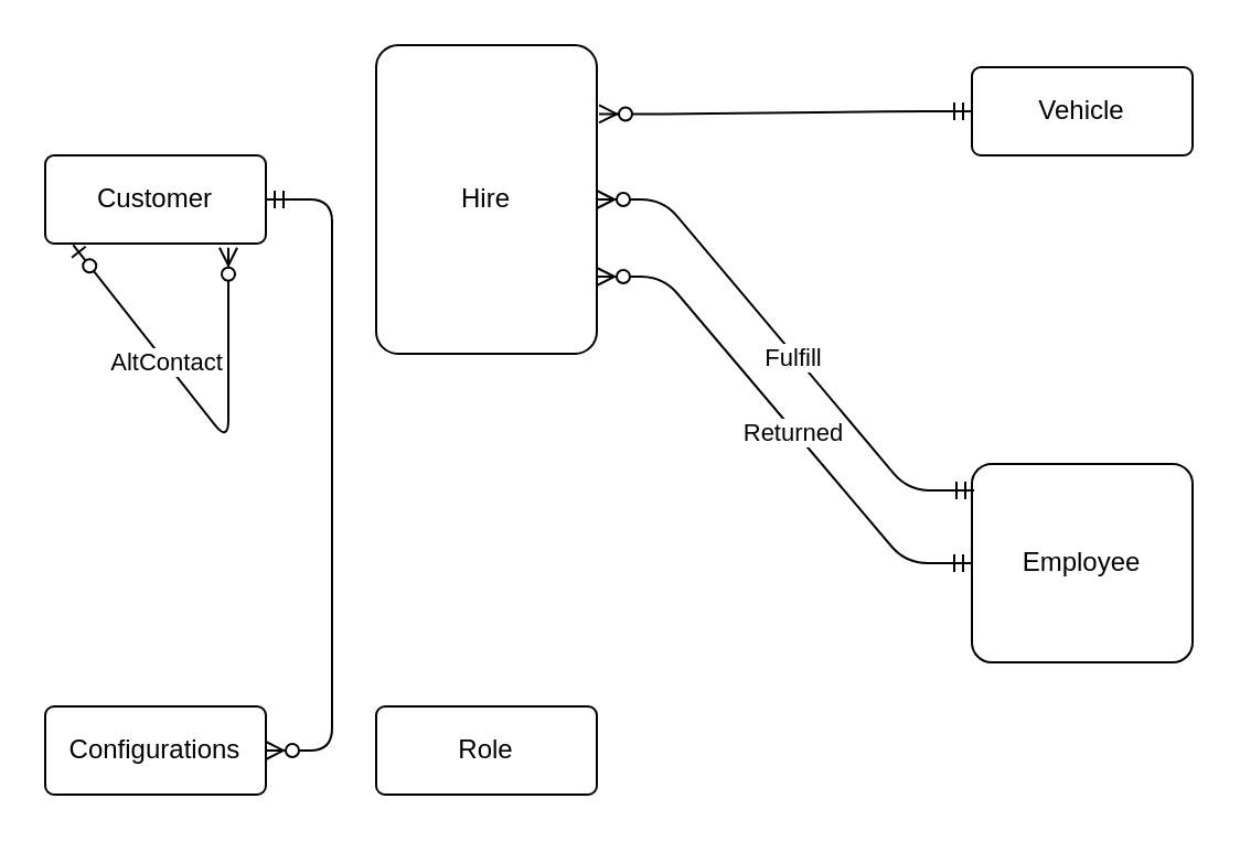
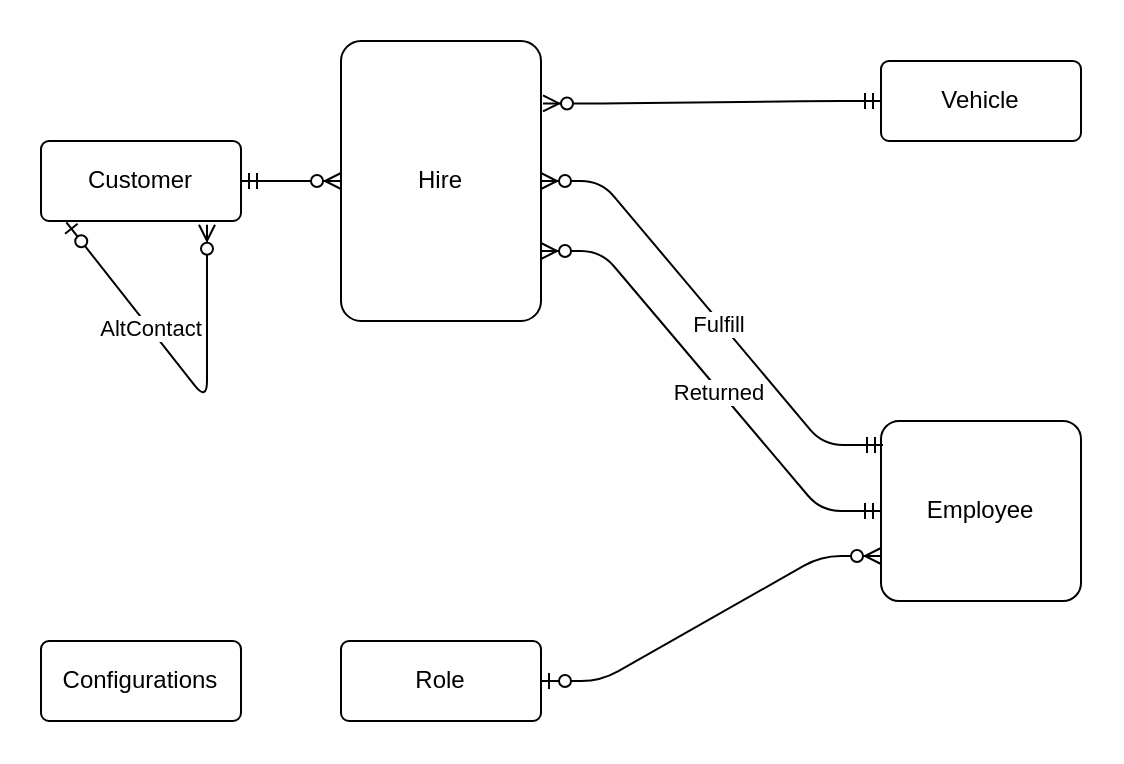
- <mxCell id="8" value="" style="edgeStyle=entityRelationEdgeStyle;fontSize=12;html=1;endArrow=ERzeroToMany;startArrow=ERmandOne;exitX=1;exitY=0.5;exitDx=0;exitDy=0;" parent="1" source="6" target="14" edge="1"><mxGeometry width="100" height="100" relative="1" as="geometry"><mxPoint x="110" y="190" as="sourcePoint" /><mxPoint x="60" y="142" as="targetPoint" /></mxGeometry></mxCell>
+ <mxCell id="8" value="" style="edgeStyle=entityRelationEdgeStyle;fontSize=12;html=1;endArrow=ERzeroToMany;startArrow=ERmandOne;exitX=1;exitY=0.5;exitDx=0;exitDy=0;entryX=0;entryY=0.5;entryDx=0;entryDy=0;" parent="1" source="6" target="7" edge="1"><mxGeometry width="100" height="100" relative="1" as="geometry"><mxPoint x="110" y="190" as="sourcePoint" /><mxPoint x="60" y="142" as="targetPoint" /></mxGeometry></mxCell>
+ <mxCell id="4" value="" style="edgeStyle=entityRelationEdgeStyle;fontSize=12;html=1;endArrow=ERzeroToMany;startArrow=ERzeroToOne;entryX=0;entryY=0.75;entryDx=0;entryDy=0;exitX=1;exitY=0.5;exitDx=0;exitDy=0;" parent="1" source="2" target="3" edge="1"><mxGeometry width="100" height="100" relative="1" as="geometry"><mxPoint x="100" y="20" as="sourcePoint" /><mxPoint x="200" y="-80" as="targetPoint" /></mxGeometry></mxCell>
